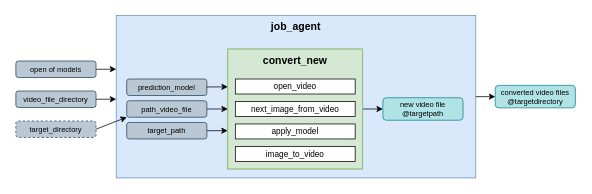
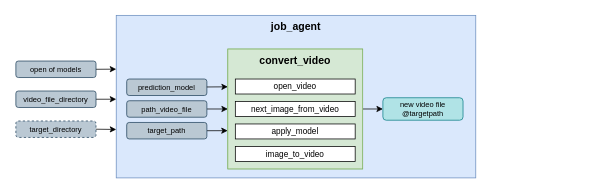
- <mxCell id="18" value="&lt;div style=&quot;&quot;&gt;&lt;span style=&quot;background-color: transparent;&quot;&gt;&lt;font style=&quot;font-size: 14px;&quot;&gt;&lt;b&gt;convert_new&lt;/b&gt;&lt;/font&gt;&lt;/span&gt;&lt;/div&gt;" style="rounded=0;whiteSpace=wrap;html=1;align=center;verticalAlign=top;container=0;fillColor=#d5e8d4;strokeColor=#82b366;" parent="1" vertex="1"><mxGeometry x="303" y="65" width="180" height="160" as="geometry" /></mxCell>
+ <mxCell id="18" value="&lt;div style=&quot;&quot;&gt;&lt;span style=&quot;background-color: transparent;&quot;&gt;&lt;font style=&quot;font-size: 14px;&quot;&gt;&lt;b&gt;convert_video&lt;/b&gt;&lt;/font&gt;&lt;/span&gt;&lt;/div&gt;" style="rounded=0;whiteSpace=wrap;html=1;align=center;verticalAlign=top;container=0;fillColor=#d5e8d4;strokeColor=#82b366;" parent="1" vertex="1"><mxGeometry x="303" y="65" width="180" height="160" as="geometry" /></mxCell>
- <mxCell id="8" style="edgeStyle=none;html=1;entryX=0;entryY=0.5;entryDx=0;entryDy=0;orthogonal=0;" parent="1" source="2" target="4" edge="1"><mxGeometry relative="1" as="geometry" /></mxCell>
- <mxCell id="4" value="converted video files&lt;br&gt;@targetdirectory" style="rounded=1;whiteSpace=wrap;html=1;fontSize=10;fillColor=#b0e3e6;strokeColor=#0e8088;" parent="1" vertex="1"><mxGeometry x="660" y="113.5" width="107" height="30" as="geometry" /></mxCell>
- <mxCell id="11" style="edgeStyle=none;html=1;exitX=1;exitY=0.5;exitDx=0;exitDy=0;orthogonal=1;" parent="1" source="25" target="15" edge="1"><mxGeometry relative="1" as="geometry"><mxPoint x="131" y="172" as="sourcePoint" /><mxPoint x="140" y="172" as="targetPoint" /></mxGeometry></mxCell>
+ <mxCell id="11" style="edgeStyle=none;html=1;exitX=1;exitY=0.5;exitDx=0;exitDy=0;orthogonal=1;entryX=0;entryY=0.702;entryDx=0;entryDy=0;entryPerimeter=0;" parent="1" source="25" target="2" edge="1"><mxGeometry relative="1" as="geometry"><mxPoint x="131" y="172" as="sourcePoint" /><mxPoint x="140" y="172" as="targetPoint" /></mxGeometry></mxCell>
